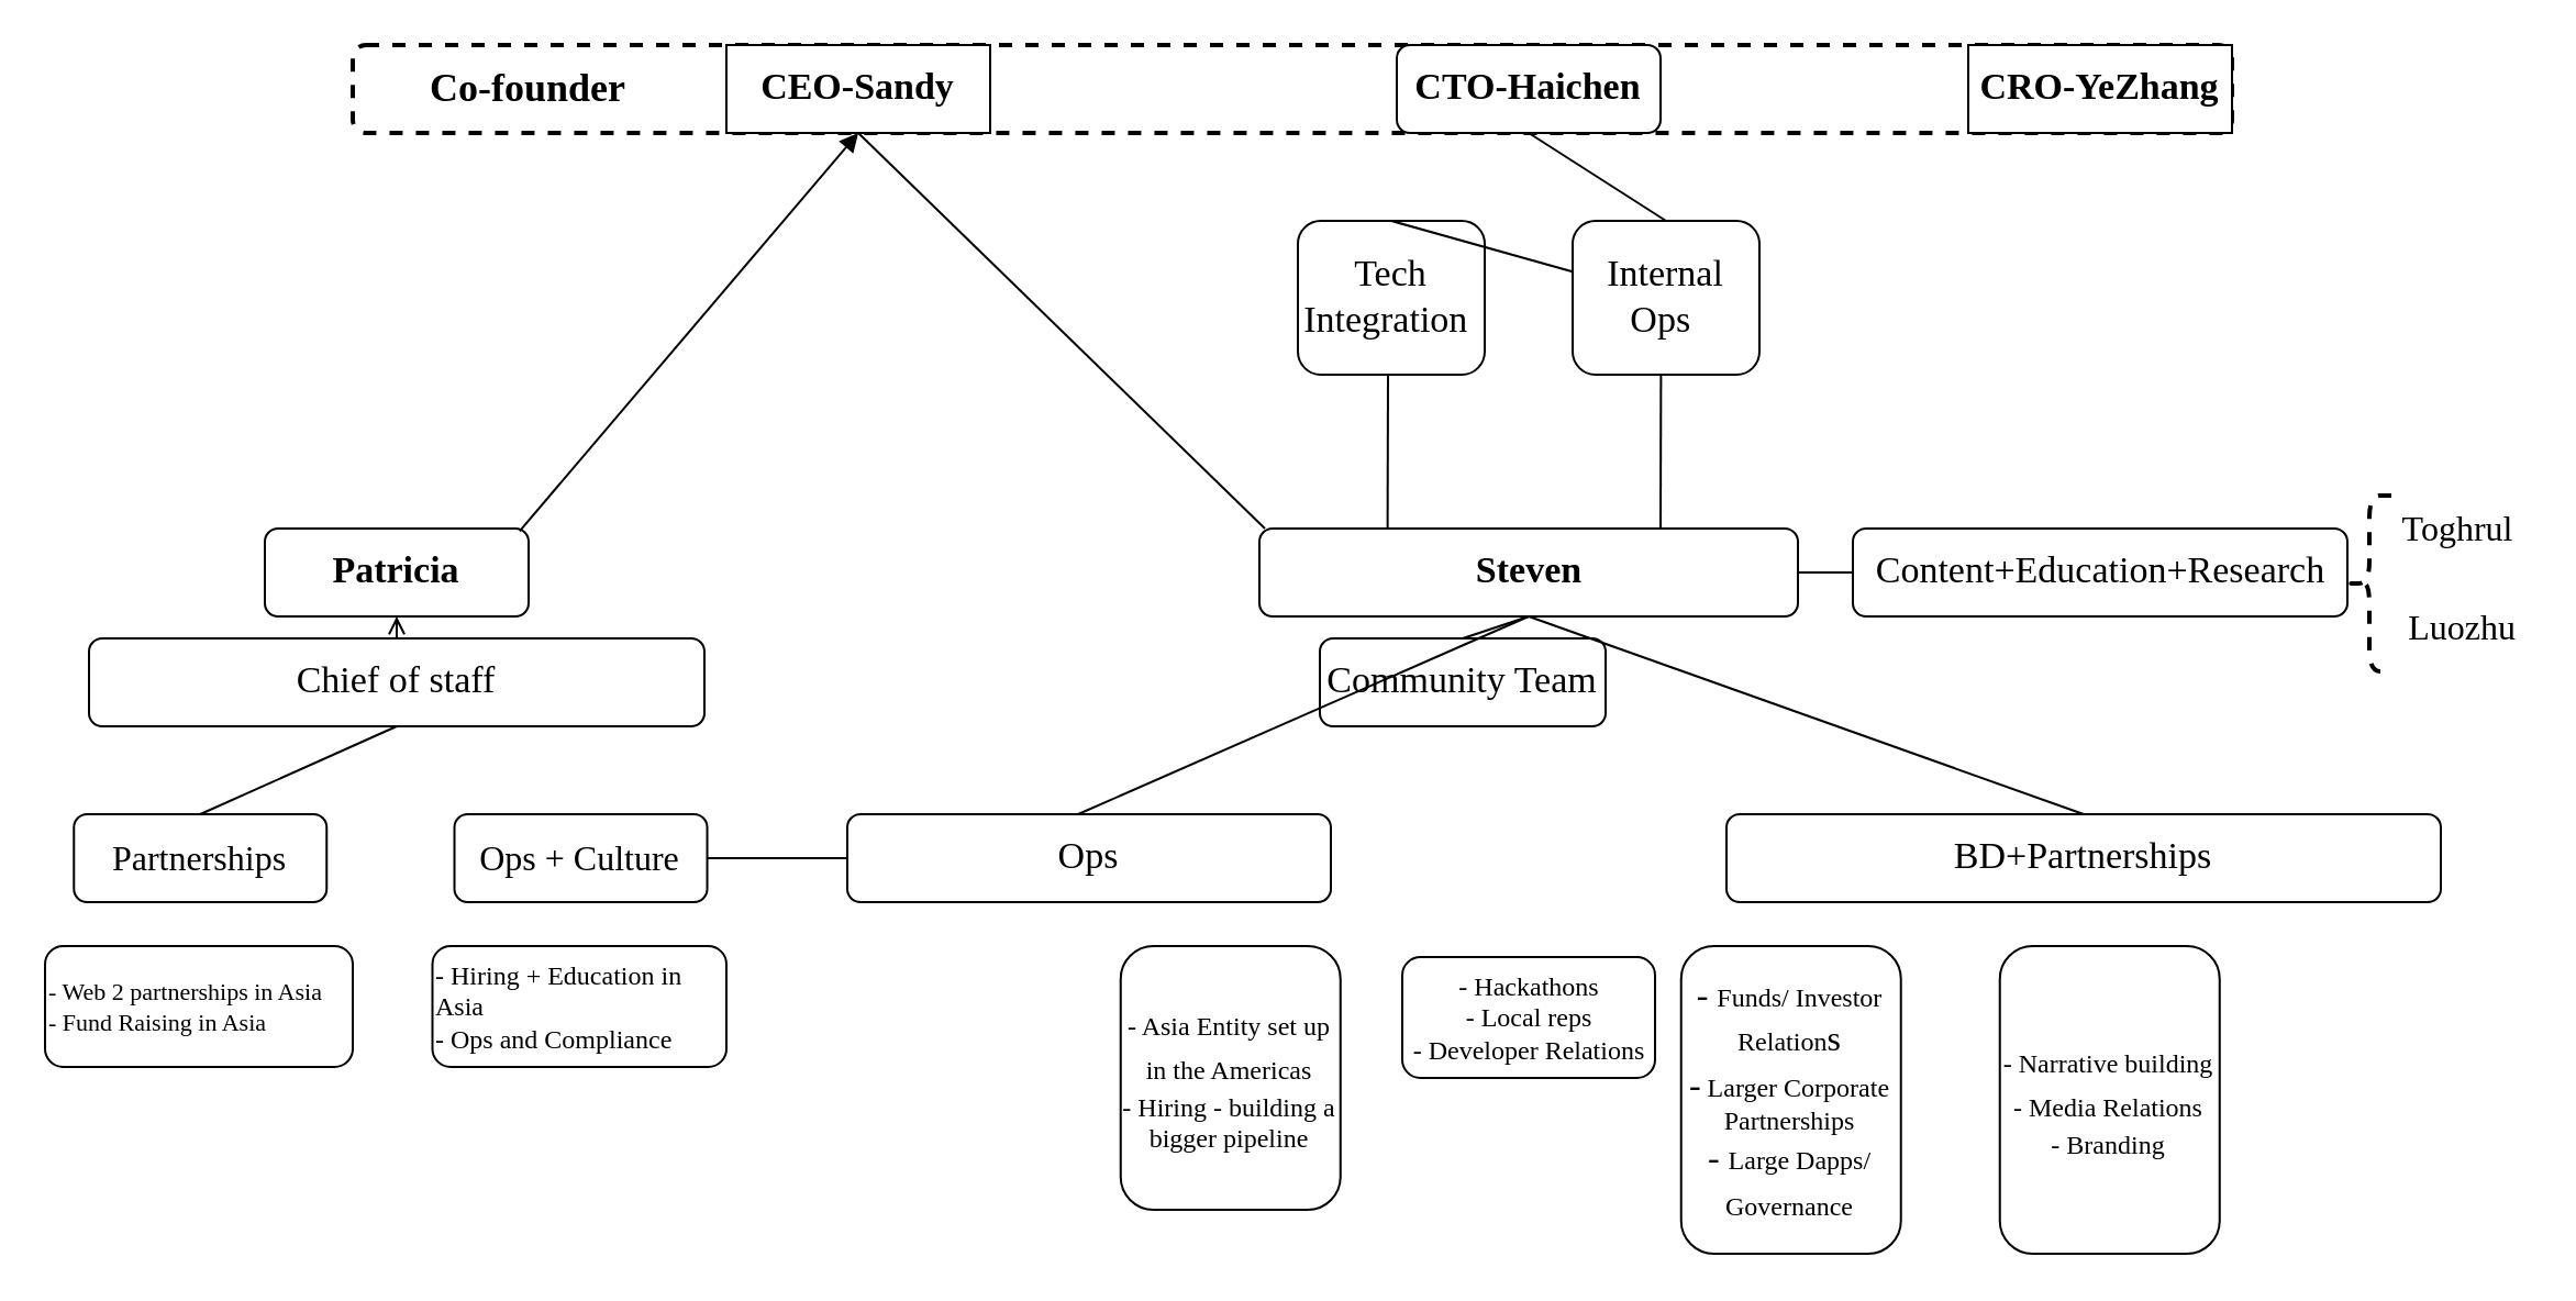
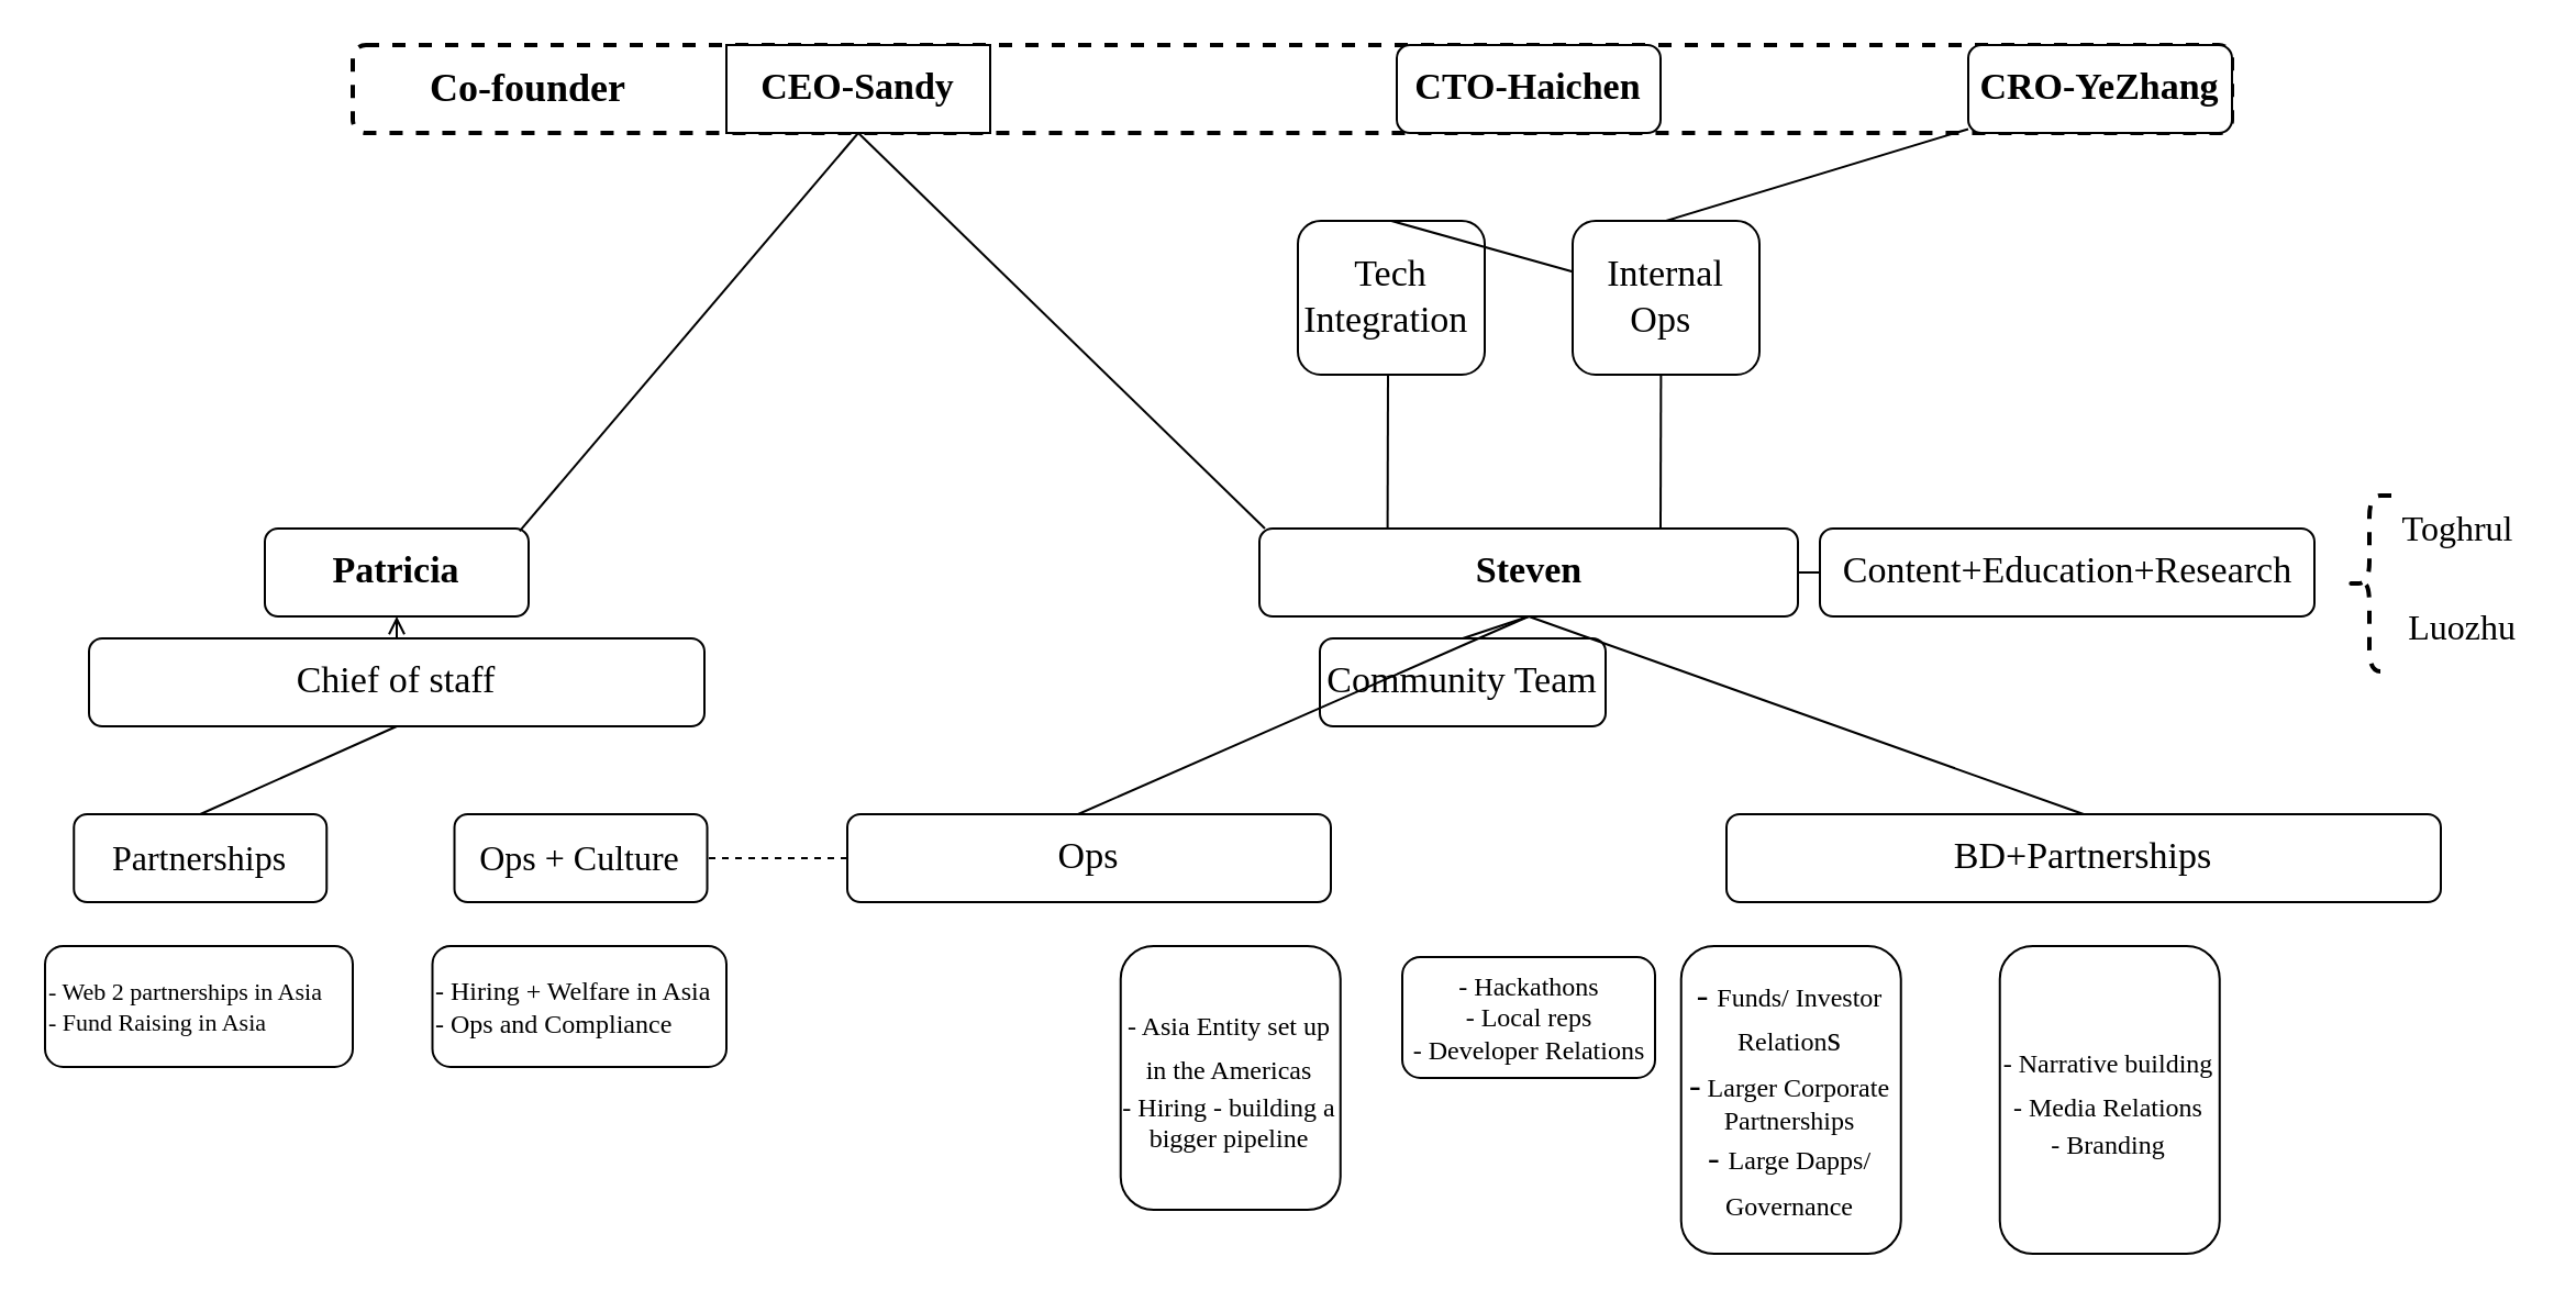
- <mxCell id="5" value="&lt;font size=&quot;1&quot; face=&quot;Times New Roman&quot;&gt;&lt;b style=&quot;font-size: 17px;&quot;&gt;CRO-YeZhang&lt;/b&gt;&lt;/font&gt;" style="whiteSpace=wrap;html=1;rounded=0;" vertex="1" parent="1"><mxGeometry x="895" y="20" width="120" height="40" as="geometry" /></mxCell>
+ <mxCell id="5" value="&lt;font size=&quot;1&quot; face=&quot;Times New Roman&quot;&gt;&lt;b style=&quot;font-size: 17px;&quot;&gt;CRO-YeZhang&lt;/b&gt;&lt;/font&gt;" style="rounded=1;whiteSpace=wrap;html=1;" vertex="1" parent="1"><mxGeometry x="895" y="20" width="120" height="40" as="geometry" /></mxCell>
- <mxCell id="8" value="" style="endArrow=block;html=1;rounded=0;fontFamily=Times New Roman;fontSize=17;entryX=0.5;entryY=1;entryDx=0;entryDy=0;exitX=0.966;exitY=0.029;exitDx=0;exitDy=0;exitPerimeter=0;" edge="1" parent="1" source="6" target="3"><mxGeometry width="50" height="50" relative="1" as="geometry"><mxPoint x="515" y="260" as="sourcePoint" /><mxPoint x="565" y="210" as="targetPoint" /></mxGeometry></mxCell>
+ <mxCell id="8" value="" style="endArrow=none;html=1;rounded=0;fontFamily=Times New Roman;fontSize=17;entryX=0.5;entryY=1;entryDx=0;entryDy=0;exitX=0.966;exitY=0.029;exitDx=0;exitDy=0;exitPerimeter=0;" edge="1" parent="1" source="6" target="3"><mxGeometry width="50" height="50" relative="1" as="geometry"><mxPoint x="515" y="260" as="sourcePoint" /><mxPoint x="565" y="210" as="targetPoint" /></mxGeometry></mxCell>
- <mxCell id="20" value="" style="endArrow=none;html=1;rounded=0;fontFamily=Times New Roman;fontSize=17;entryX=0.5;entryY=1;entryDx=0;entryDy=0;exitX=0.5;exitY=0;exitDx=0;exitDy=0;" edge="1" parent="1" source="17" target="4"><mxGeometry width="50" height="50" relative="1" as="geometry"><mxPoint x="680" y="230" as="sourcePoint" /><mxPoint x="730" y="180" as="targetPoint" /></mxGeometry></mxCell>
+ <mxCell id="20" value="" style="endArrow=none;html=1;rounded=0;fontFamily=Times New Roman;fontSize=17;exitX=0.5;exitY=0;exitDx=0;exitDy=0;" edge="1" parent="1" source="17" target="5"><mxGeometry width="50" height="50" relative="1" as="geometry"><mxPoint x="680" y="230" as="sourcePoint" /><mxPoint x="730" y="180" as="targetPoint" /></mxGeometry></mxCell>
- <mxCell id="14" value="&lt;font face=&quot;Times New Roman&quot;&gt;&lt;span style=&quot;font-size: 17px;&quot;&gt;Content+Education+Research&lt;/span&gt;&lt;/font&gt;" style="rounded=1;whiteSpace=wrap;html=1;" vertex="1" parent="1"><mxGeometry x="842.5" y="240" width="225" height="40" as="geometry" /></mxCell>
+ <mxCell id="14" value="&lt;font face=&quot;Times New Roman&quot;&gt;&lt;span style=&quot;font-size: 17px;&quot;&gt;Content+Education+Research&lt;/span&gt;&lt;/font&gt;" style="rounded=1;whiteSpace=wrap;html=1;" vertex="1" parent="1"><mxGeometry x="827.5" y="240" width="225" height="40" as="geometry" /></mxCell>
- <mxCell id="36" value="" style="endArrow=none;html=1;rounded=0;fontFamily=Times New Roman;fontSize=12;fontColor=#000000;entryX=1;entryY=0.5;entryDx=0;entryDy=0;exitX=0;exitY=0.5;exitDx=0;exitDy=0;" edge="1" parent="1" source="31" target="24"><mxGeometry width="50" height="50" relative="1" as="geometry"><mxPoint x="545" y="345" as="sourcePoint" /><mxPoint x="595" y="295" as="targetPoint" /></mxGeometry></mxCell>
+ <mxCell id="36" value="" style="endArrow=none;html=1;rounded=0;fontFamily=Times New Roman;fontSize=12;fontColor=#000000;entryX=1;entryY=0.5;entryDx=0;entryDy=0;exitX=0;exitY=0.5;exitDx=0;exitDy=0;dashed=1;" edge="1" parent="1" source="31" target="24"><mxGeometry width="50" height="50" relative="1" as="geometry"><mxPoint x="545" y="345" as="sourcePoint" /><mxPoint x="595" y="295" as="targetPoint" /></mxGeometry></mxCell>
- <mxCell id="25" value="&lt;div style=&quot;&quot;&gt;&lt;font face=&quot;Times New Roman&quot; style=&quot;font-size: 12px;&quot;&gt;- Hiring + Education in Asia&lt;/font&gt;&lt;/div&gt;&lt;div style=&quot;&quot;&gt;&lt;font face=&quot;Times New Roman&quot; style=&quot;font-size: 12px;&quot;&gt;- Ops and Compliance&lt;/font&gt;&lt;/div&gt;" style="rounded=1;whiteSpace=wrap;html=1;verticalAlign=middle;align=left;" vertex="1" parent="1"><mxGeometry x="196.25" y="430" width="133.75" height="55" as="geometry" /></mxCell>
+ <mxCell id="25" value="&lt;div style=&quot;&quot;&gt;&lt;font face=&quot;Times New Roman&quot; style=&quot;font-size: 12px;&quot;&gt;- Hiring + Welfare in Asia&lt;/font&gt;&lt;/div&gt;&lt;div style=&quot;&quot;&gt;&lt;font face=&quot;Times New Roman&quot; style=&quot;font-size: 12px;&quot;&gt;- Ops and Compliance&lt;/font&gt;&lt;/div&gt;" style="rounded=1;whiteSpace=wrap;html=1;verticalAlign=middle;align=left;" vertex="1" parent="1"><mxGeometry x="196.25" y="430" width="133.75" height="55" as="geometry" /></mxCell>
